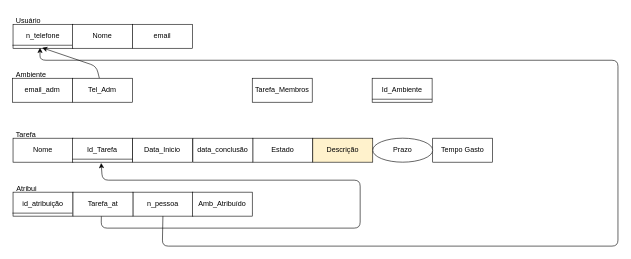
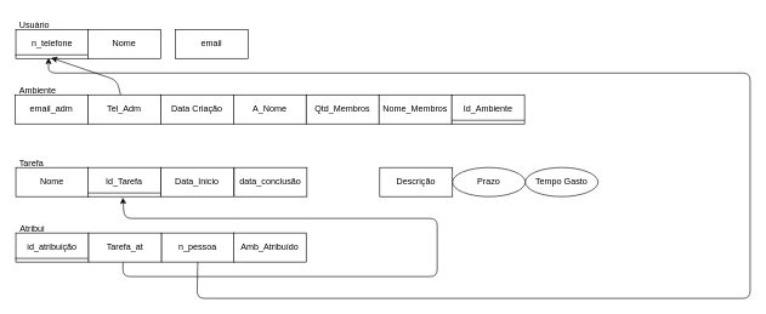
- <mxCell id="36" value="email" style="whiteSpace=wrap;html=1;align=center;" parent="1" vertex="1"><mxGeometry x="220" y="40" width="100" height="40" as="geometry" /></mxCell>
+ <mxCell id="36" value="email" style="whiteSpace=wrap;html=1;align=center;" parent="1" vertex="1"><mxGeometry x="240" y="40" width="100" height="40" as="geometry" /></mxCell>
+ <mxCell id="9" value="Data Criação" style="whiteSpace=wrap;html=1;align=center;" parent="1" vertex="1"><mxGeometry x="220" y="130" width="100" height="40" as="geometry" /></mxCell>
+ <mxCell id="11" value="A_Nome" style="whiteSpace=wrap;html=1;align=center;" parent="1" vertex="1"><mxGeometry x="320" y="130" width="100" height="40" as="geometry" /></mxCell>
- <mxCell id="21" value="Tarefa_Membros" style="whiteSpace=wrap;html=1;align=center;" parent="1" vertex="1"><mxGeometry x="420" y="130" width="100" height="40" as="geometry" /></mxCell>
+ <mxCell id="21" value="Qtd_Membros" style="whiteSpace=wrap;html=1;align=center;" parent="1" vertex="1"><mxGeometry x="420" y="130" width="100" height="40" as="geometry" /></mxCell>
+ <mxCell id="29" value="Nome_Membros" style="whiteSpace=wrap;html=1;align=center;" parent="1" vertex="1"><mxGeometry x="520" y="130" width="100" height="40" as="geometry" /></mxCell>
- <mxCell id="22" value="Estado" style="whiteSpace=wrap;html=1;align=center;" parent="1" vertex="1"><mxGeometry x="421" y="230" width="100" height="40" as="geometry" /></mxCell>
- <mxCell id="24" value="Descrição" style="whiteSpace=wrap;html=1;align=center;fillColor=#fff2cc;" parent="1" vertex="1"><mxGeometry x="521" y="230" width="100" height="40" as="geometry" /></mxCell>
+ <mxCell id="24" value="Descrição" style="whiteSpace=wrap;html=1;align=center;" parent="1" vertex="1"><mxGeometry x="521" y="230" width="100" height="40" as="geometry" /></mxCell>
- <mxCell id="25" value="Tempo Gasto" style="whiteSpace=wrap;html=1;align=center;" parent="1" vertex="1"><mxGeometry x="721" y="230" width="100" height="40" as="geometry" /></mxCell>
+ <mxCell id="25" value="Tempo Gasto" style="ellipse;whiteSpace=wrap;html=1;align=center;" parent="1" vertex="1"><mxGeometry x="721" y="230" width="100" height="40" as="geometry" /></mxCell>
